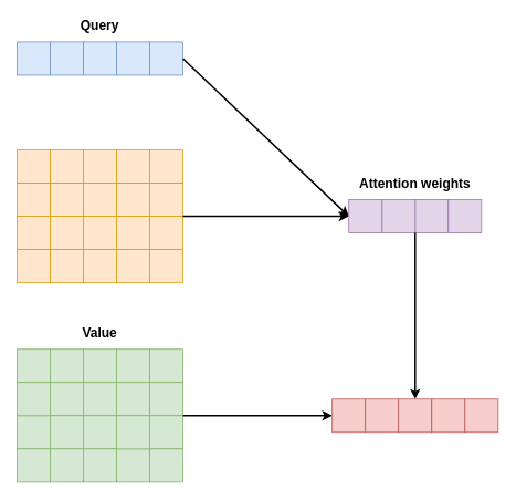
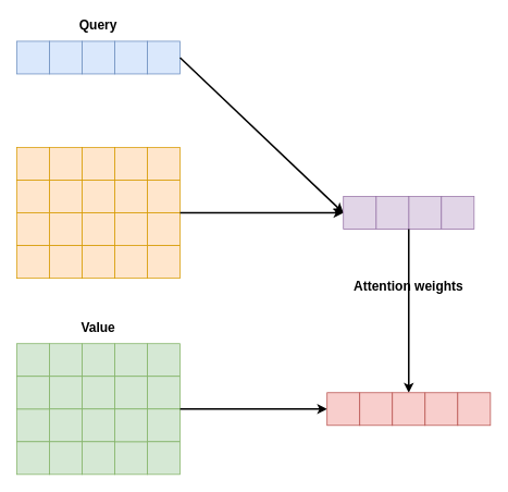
- <mxCell id="57" value="&lt;font style=&quot;font-size: 16px&quot;&gt;&lt;b&gt;Attention weights&lt;/b&gt;&lt;/font&gt;" style="text;html=1;strokeColor=none;fillColor=none;align=center;verticalAlign=middle;whiteSpace=wrap;rounded=0;" parent="1" vertex="1"><mxGeometry x="420" y="210" width="160" height="20" as="geometry" /></mxCell>
+ <mxCell id="57" value="&lt;font style=&quot;font-size: 16px&quot;&gt;&lt;b&gt;Attention weights&lt;/b&gt;&lt;/font&gt;" style="text;html=1;strokeColor=none;fillColor=none;align=center;verticalAlign=middle;whiteSpace=wrap;rounded=0;" parent="1" vertex="1"><mxGeometry x="420" y="340" width="160" height="20" as="geometry" /></mxCell>
